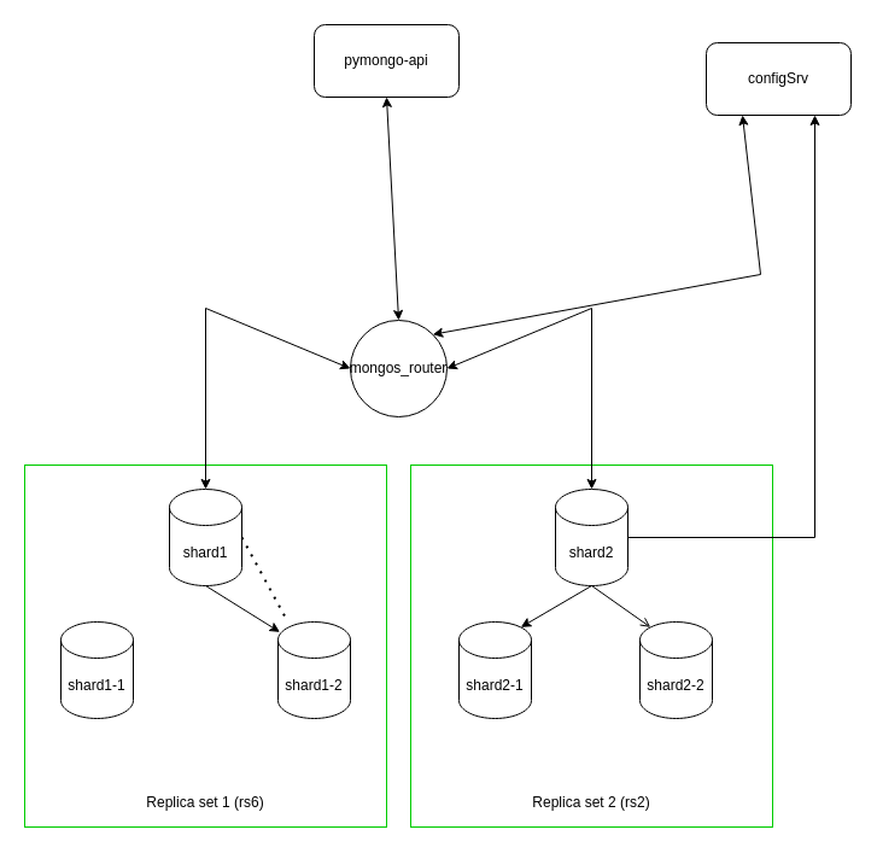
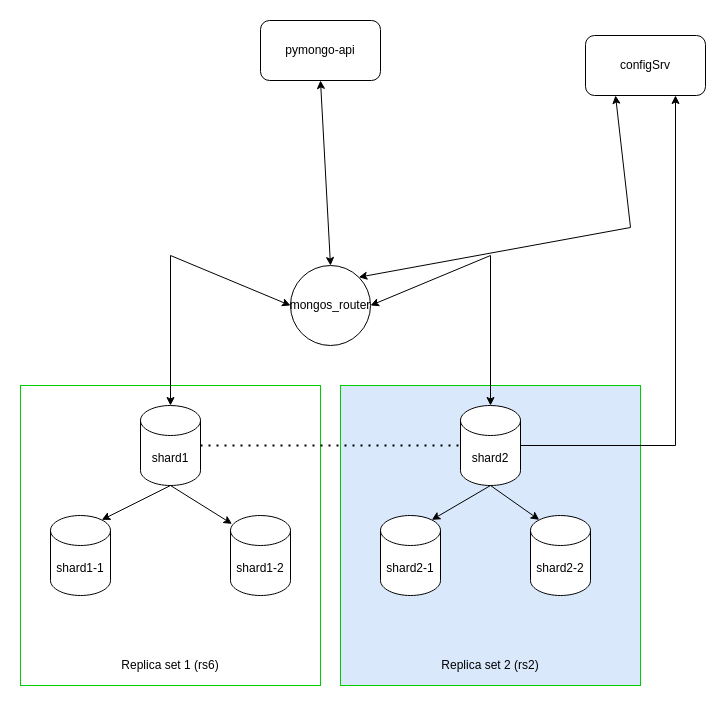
- <mxCell id="10" value="" style="endArrow=none;dashed=1;html=1;dashPattern=1 3;strokeWidth=2;rounded=0;exitX=1;exitY=0.5;exitDx=0;exitDy=0;exitPerimeter=0;" parent="1" source="4" target="16" edge="1"><mxGeometry width="50" height="50" relative="1" as="geometry"><mxPoint x="240" y="345" as="sourcePoint" /><mxPoint x="450" y="445" as="targetPoint" /></mxGeometry></mxCell>
+ <mxCell id="10" value="" style="endArrow=none;dashed=1;html=1;dashPattern=1 3;strokeWidth=2;rounded=0;exitX=1;exitY=0.5;exitDx=0;exitDy=0;exitPerimeter=0;entryX=0;entryY=0.5;entryDx=0;entryDy=0;entryPerimeter=0;" parent="1" source="4" target="9" edge="1"><mxGeometry width="50" height="50" relative="1" as="geometry"><mxPoint x="240" y="345" as="sourcePoint" /><mxPoint x="450" y="445" as="targetPoint" /></mxGeometry></mxCell>
+ <mxCell id="19" value="" style="endArrow=classic;html=1;rounded=0;exitX=0.5;exitY=1;exitDx=0;exitDy=0;exitPerimeter=0;entryX=0.855;entryY=0;entryDx=0;entryDy=4.35;entryPerimeter=0;" parent="1" source="4" target="15" edge="1"><mxGeometry width="50" height="50" relative="1" as="geometry"><mxPoint x="250" y="515" as="sourcePoint" /><mxPoint x="300" y="465" as="targetPoint" /></mxGeometry></mxCell>
- <mxCell id="22" value="" style="endArrow=open;html=1;rounded=0;exitX=0.5;exitY=1;exitDx=0;exitDy=0;exitPerimeter=0;entryX=0.145;entryY=0;entryDx=0;entryDy=4.35;entryPerimeter=0;" parent="1" source="9" target="18" edge="1"><mxGeometry width="50" height="50" relative="1" as="geometry"><mxPoint x="340" y="505" as="sourcePoint" /><mxPoint x="390" y="455" as="targetPoint" /></mxGeometry></mxCell>
+ <mxCell id="22" value="" style="endArrow=classic;html=1;rounded=0;exitX=0.5;exitY=1;exitDx=0;exitDy=0;exitPerimeter=0;entryX=0.145;entryY=0;entryDx=0;entryDy=4.35;entryPerimeter=0;" parent="1" source="9" target="18" edge="1"><mxGeometry width="50" height="50" relative="1" as="geometry"><mxPoint x="340" y="505" as="sourcePoint" /><mxPoint x="390" y="455" as="targetPoint" /></mxGeometry></mxCell>
- <mxCell id="2" value="&lt;div&gt;&lt;br&gt;&lt;/div&gt;&lt;div&gt;&lt;br&gt;&lt;/div&gt;&lt;div&gt;&lt;br&gt;&lt;/div&gt;&lt;div&gt;&lt;br&gt;&lt;/div&gt;&lt;div&gt;&lt;br&gt;&lt;/div&gt;&lt;div&gt;&lt;br&gt;&lt;/div&gt;&lt;div&gt;&lt;br&gt;&lt;/div&gt;&lt;div&gt;&lt;br&gt;&lt;/div&gt;&lt;div&gt;&lt;br&gt;&lt;/div&gt;&lt;div&gt;&lt;br&gt;&lt;/div&gt;&lt;div&gt;&lt;br&gt;&lt;/div&gt;&lt;div&gt;&lt;br&gt;&lt;/div&gt;&lt;div&gt;&lt;br&gt;&lt;/div&gt;&lt;div&gt;&lt;br&gt;&lt;/div&gt;&lt;div&gt;&lt;br&gt;&lt;/div&gt;&lt;div&gt;&lt;br&gt;&lt;/div&gt;&lt;div&gt;&lt;br&gt;&lt;/div&gt;&lt;div&gt;&lt;br&gt;&lt;/div&gt;&lt;div&gt;Replica set 2 (rs2)&lt;/div&gt;" style="whiteSpace=wrap;html=1;aspect=fixed;strokeColor=#00CC00;" parent="1" vertex="1"><mxGeometry x="340" y="385" width="300" height="300" as="geometry" /></mxCell>
+ <mxCell id="2" value="&lt;div&gt;&lt;br&gt;&lt;/div&gt;&lt;div&gt;&lt;br&gt;&lt;/div&gt;&lt;div&gt;&lt;br&gt;&lt;/div&gt;&lt;div&gt;&lt;br&gt;&lt;/div&gt;&lt;div&gt;&lt;br&gt;&lt;/div&gt;&lt;div&gt;&lt;br&gt;&lt;/div&gt;&lt;div&gt;&lt;br&gt;&lt;/div&gt;&lt;div&gt;&lt;br&gt;&lt;/div&gt;&lt;div&gt;&lt;br&gt;&lt;/div&gt;&lt;div&gt;&lt;br&gt;&lt;/div&gt;&lt;div&gt;&lt;br&gt;&lt;/div&gt;&lt;div&gt;&lt;br&gt;&lt;/div&gt;&lt;div&gt;&lt;br&gt;&lt;/div&gt;&lt;div&gt;&lt;br&gt;&lt;/div&gt;&lt;div&gt;&lt;br&gt;&lt;/div&gt;&lt;div&gt;&lt;br&gt;&lt;/div&gt;&lt;div&gt;&lt;br&gt;&lt;/div&gt;&lt;div&gt;&lt;br&gt;&lt;/div&gt;&lt;div&gt;Replica set 2 (rs2)&lt;/div&gt;" style="whiteSpace=wrap;html=1;aspect=fixed;strokeColor=#00CC00;fillColor=#dae8fc;" parent="1" vertex="1"><mxGeometry x="340" y="385" width="300" height="300" as="geometry" /></mxCell>
